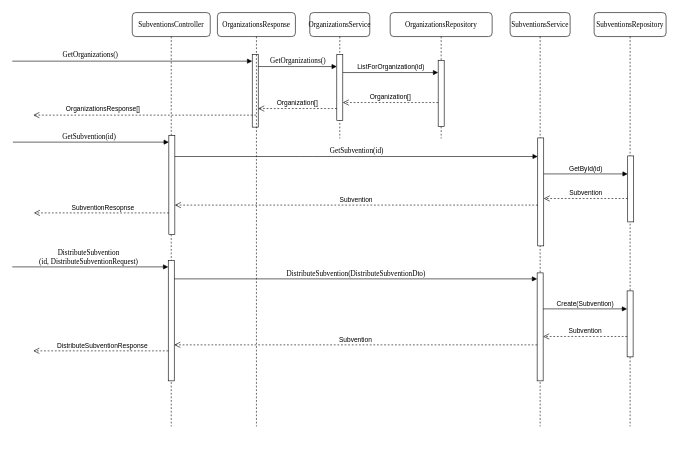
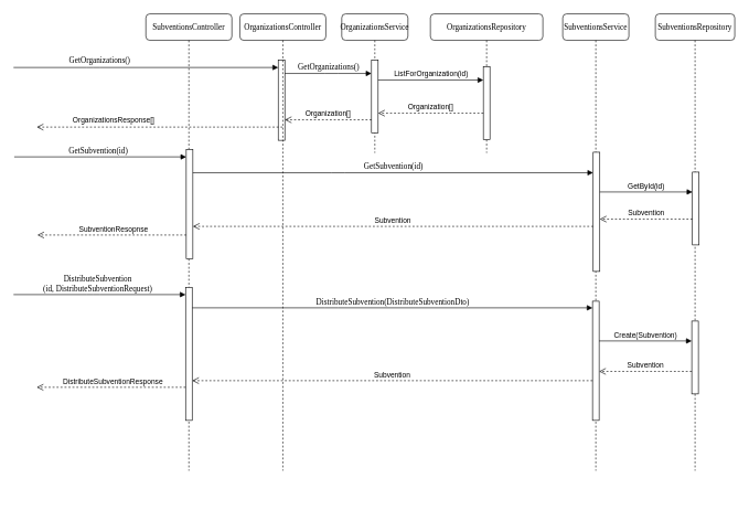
- <mxCell id="34" value="OrganizationsResponse" style="shape=umlLifeline;perimeter=lifelinePerimeter;whiteSpace=wrap;html=1;container=1;collapsible=0;recursiveResize=0;outlineConnect=0;rounded=1;shadow=0;comic=0;labelBackgroundColor=none;strokeWidth=1;fontFamily=Verdana;fontSize=12;align=center;" vertex="1" parent="1"><mxGeometry x="362" y="20" width="130" height="690" as="geometry" /></mxCell>
+ <mxCell id="34" value="OrganizationsController" style="shape=umlLifeline;perimeter=lifelinePerimeter;whiteSpace=wrap;html=1;container=1;collapsible=0;recursiveResize=0;outlineConnect=0;rounded=1;shadow=0;comic=0;labelBackgroundColor=none;strokeWidth=1;fontFamily=Verdana;fontSize=12;align=center;" vertex="1" parent="1"><mxGeometry x="362" y="20" width="130" height="690" as="geometry" /></mxCell>
